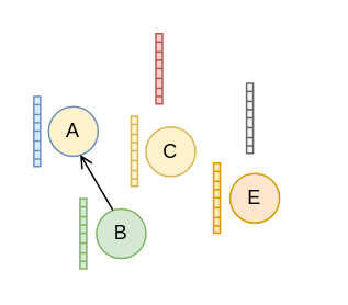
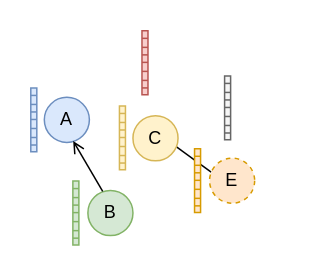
- <mxCell id="97" value="A" style="ellipse;whiteSpace=wrap;html=1;aspect=fixed;fillColor=#fff2cc;strokeColor=#6c8ebf;" parent="96" vertex="1"><mxGeometry x="9" y="6.25" width="30" height="30" as="geometry" /></mxCell>
+ <mxCell id="97" value="A" style="ellipse;whiteSpace=wrap;html=1;aspect=fixed;fillColor=#dae8fc;strokeColor=#6c8ebf;" parent="96" vertex="1"><mxGeometry x="9" y="6.25" width="30" height="30" as="geometry" /></mxCell>
+ <mxCell id="2" style="orthogonalLoop=1;jettySize=auto;html=1;exitX=0.035;exitY=0.311;exitDx=0;exitDy=0;entryX=0.951;entryY=0.68;entryDx=0;entryDy=0;rounded=0;endArrow=none;endFill=0;entryPerimeter=0;exitPerimeter=0;" parent="1" source="23" target="4" edge="1"><mxGeometry relative="1" as="geometry"><mxPoint x="159" y="140" as="sourcePoint" /><mxPoint x="131" y="130" as="targetPoint" /></mxGeometry></mxCell>
- <mxCell id="23" value="E" style="ellipse;whiteSpace=wrap;html=1;aspect=fixed;fillColor=#ffe6cc;strokeColor=#d79b00;" parent="22" vertex="1"><mxGeometry x="10" y="6.25" width="30" height="30" as="geometry" /></mxCell>
+ <mxCell id="23" value="E" style="ellipse;whiteSpace=wrap;html=1;aspect=fixed;fillColor=#ffe6cc;strokeColor=#d79b00;dashed=1;" parent="22" vertex="1"><mxGeometry x="10" y="6.25" width="30" height="30" as="geometry" /></mxCell>
